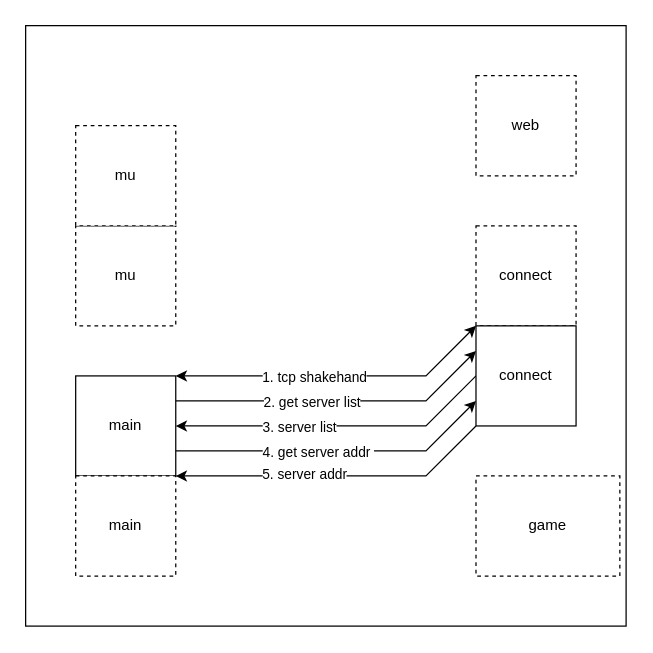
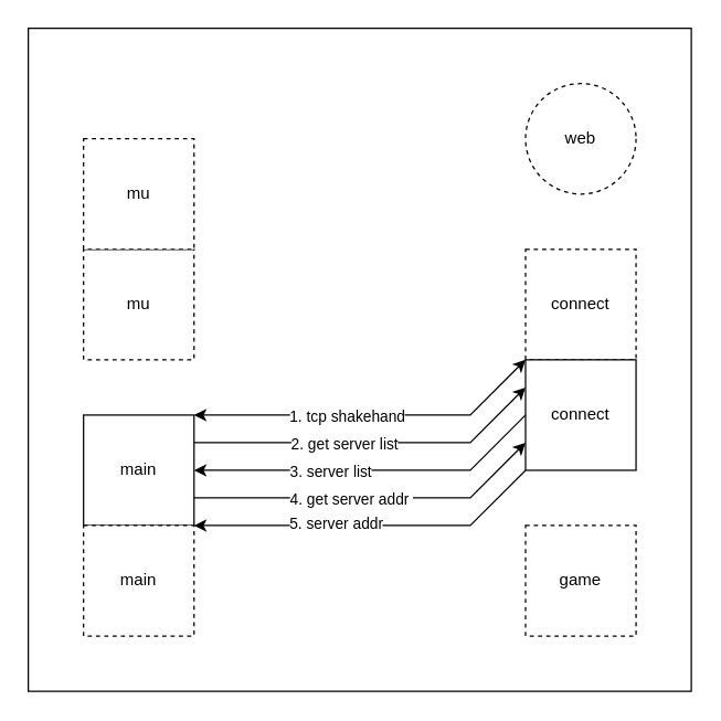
- <mxCell id="7" value="web" style="rounded=0;whiteSpace=wrap;html=1;dashed=1;" parent="1" vertex="1"><mxGeometry x="380" y="60" width="80" height="80" as="geometry" /></mxCell>
+ <mxCell id="7" value="web" style="ellipse;whiteSpace=wrap;html=1;dashed=1;" parent="1" vertex="1"><mxGeometry x="380" y="60" width="80" height="80" as="geometry" /></mxCell>
- <mxCell id="4" value="game" style="rounded=0;whiteSpace=wrap;html=1;dashed=1;" parent="1" vertex="1"><mxGeometry x="380" y="380" width="115" height="80" as="geometry" /></mxCell>
+ <mxCell id="4" value="game" style="rounded=0;whiteSpace=wrap;html=1;dashed=1;" parent="1" vertex="1"><mxGeometry x="380" y="380" width="80" height="80" as="geometry" /></mxCell>
